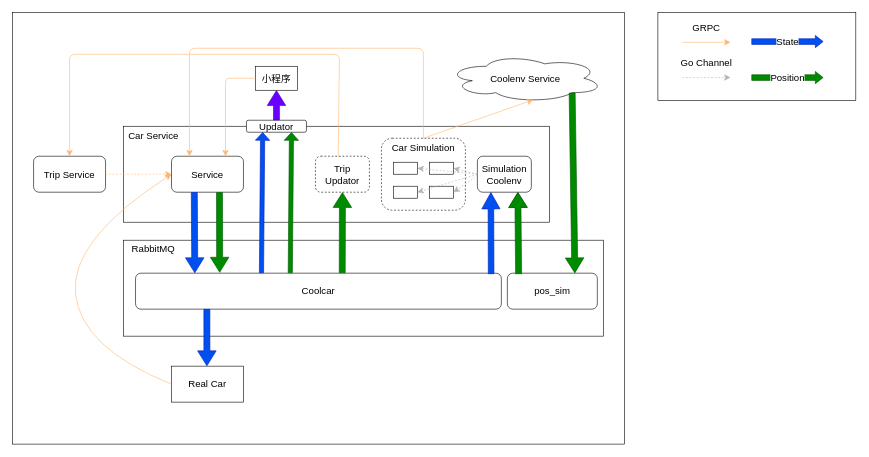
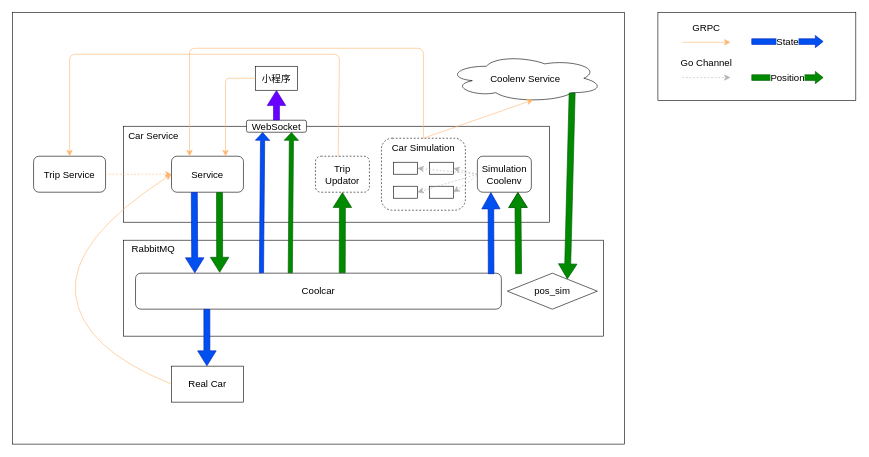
- <mxCell id="17" value="Updator" style="rounded=1;whiteSpace=wrap;html=1;fontSize=16;" parent="1" vertex="1"><mxGeometry x="410" y="200" width="100" height="20" as="geometry" /></mxCell>
+ <mxCell id="17" value="WebSocket" style="rounded=1;whiteSpace=wrap;html=1;fontSize=16;" parent="1" vertex="1"><mxGeometry x="410" y="200" width="100" height="20" as="geometry" /></mxCell>
- <mxCell id="23" value="pos_sim" style="rounded=1;whiteSpace=wrap;html=1;fontSize=16;" parent="1" vertex="1"><mxGeometry x="845" y="455" width="150" height="60" as="geometry" /></mxCell>
+ <mxCell id="23" value="pos_sim" style="rhombus;whiteSpace=wrap;html=1;fontSize=16;" parent="1" vertex="1"><mxGeometry x="845" y="455" width="150" height="60" as="geometry" /></mxCell>
